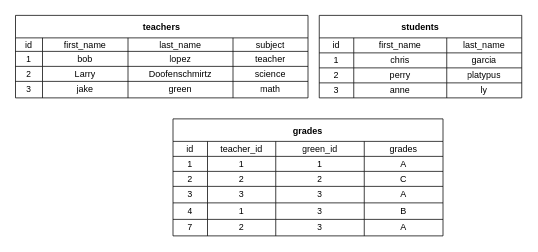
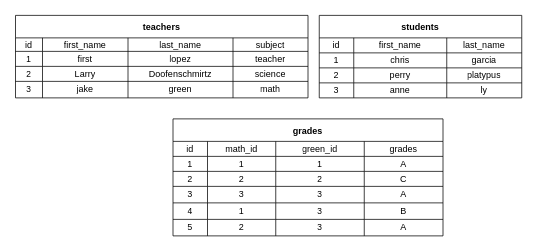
- <mxCell id="10" value="bob" style="shape=partialRectangle;html=1;whiteSpace=wrap;connectable=0;fillColor=none;top=0;left=0;bottom=0;right=0;overflow=hidden;" parent="8" vertex="1"><mxGeometry x="36" width="114" height="20" as="geometry"><mxRectangle width="114" height="20" as="alternateBounds" /></mxGeometry></mxCell>
+ <mxCell id="10" value="first" style="shape=partialRectangle;html=1;whiteSpace=wrap;connectable=0;fillColor=none;top=0;left=0;bottom=0;right=0;overflow=hidden;" parent="8" vertex="1"><mxGeometry x="36" width="114" height="20" as="geometry"><mxRectangle width="114" height="20" as="alternateBounds" /></mxGeometry></mxCell>
- <mxCell id="43" value="teacher_id" style="shape=partialRectangle;html=1;whiteSpace=wrap;connectable=0;fillColor=none;top=0;left=0;bottom=0;right=0;overflow=hidden;" parent="41" vertex="1"><mxGeometry x="46" width="91" height="20" as="geometry"><mxRectangle width="91" height="20" as="alternateBounds" /></mxGeometry></mxCell>
+ <mxCell id="43" value="math_id" style="shape=partialRectangle;html=1;whiteSpace=wrap;connectable=0;fillColor=none;top=0;left=0;bottom=0;right=0;overflow=hidden;" parent="41" vertex="1"><mxGeometry x="46" width="91" height="20" as="geometry"><mxRectangle width="91" height="20" as="alternateBounds" /></mxGeometry></mxCell>
- <mxCell id="67" value="7" style="shape=partialRectangle;html=1;whiteSpace=wrap;connectable=0;fillColor=none;top=0;left=0;bottom=0;right=0;overflow=hidden;" vertex="1" parent="66"><mxGeometry width="46" height="22" as="geometry"><mxRectangle width="46" height="22" as="alternateBounds" /></mxGeometry></mxCell>
+ <mxCell id="67" value="5" style="shape=partialRectangle;html=1;whiteSpace=wrap;connectable=0;fillColor=none;top=0;left=0;bottom=0;right=0;overflow=hidden;" vertex="1" parent="66"><mxGeometry width="46" height="22" as="geometry"><mxRectangle width="46" height="22" as="alternateBounds" /></mxGeometry></mxCell>
